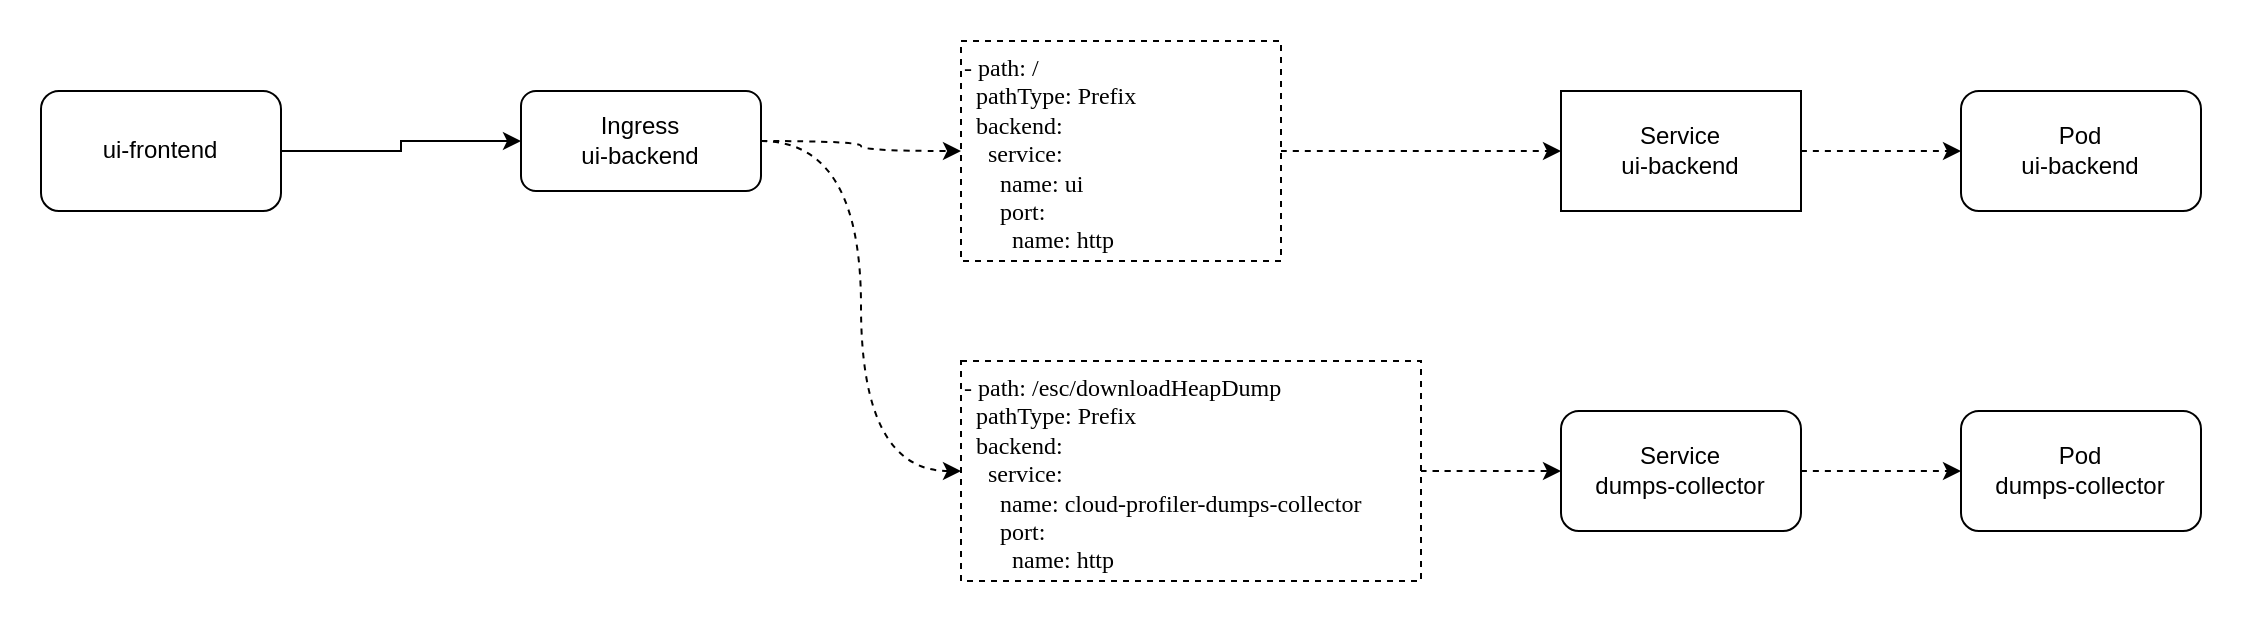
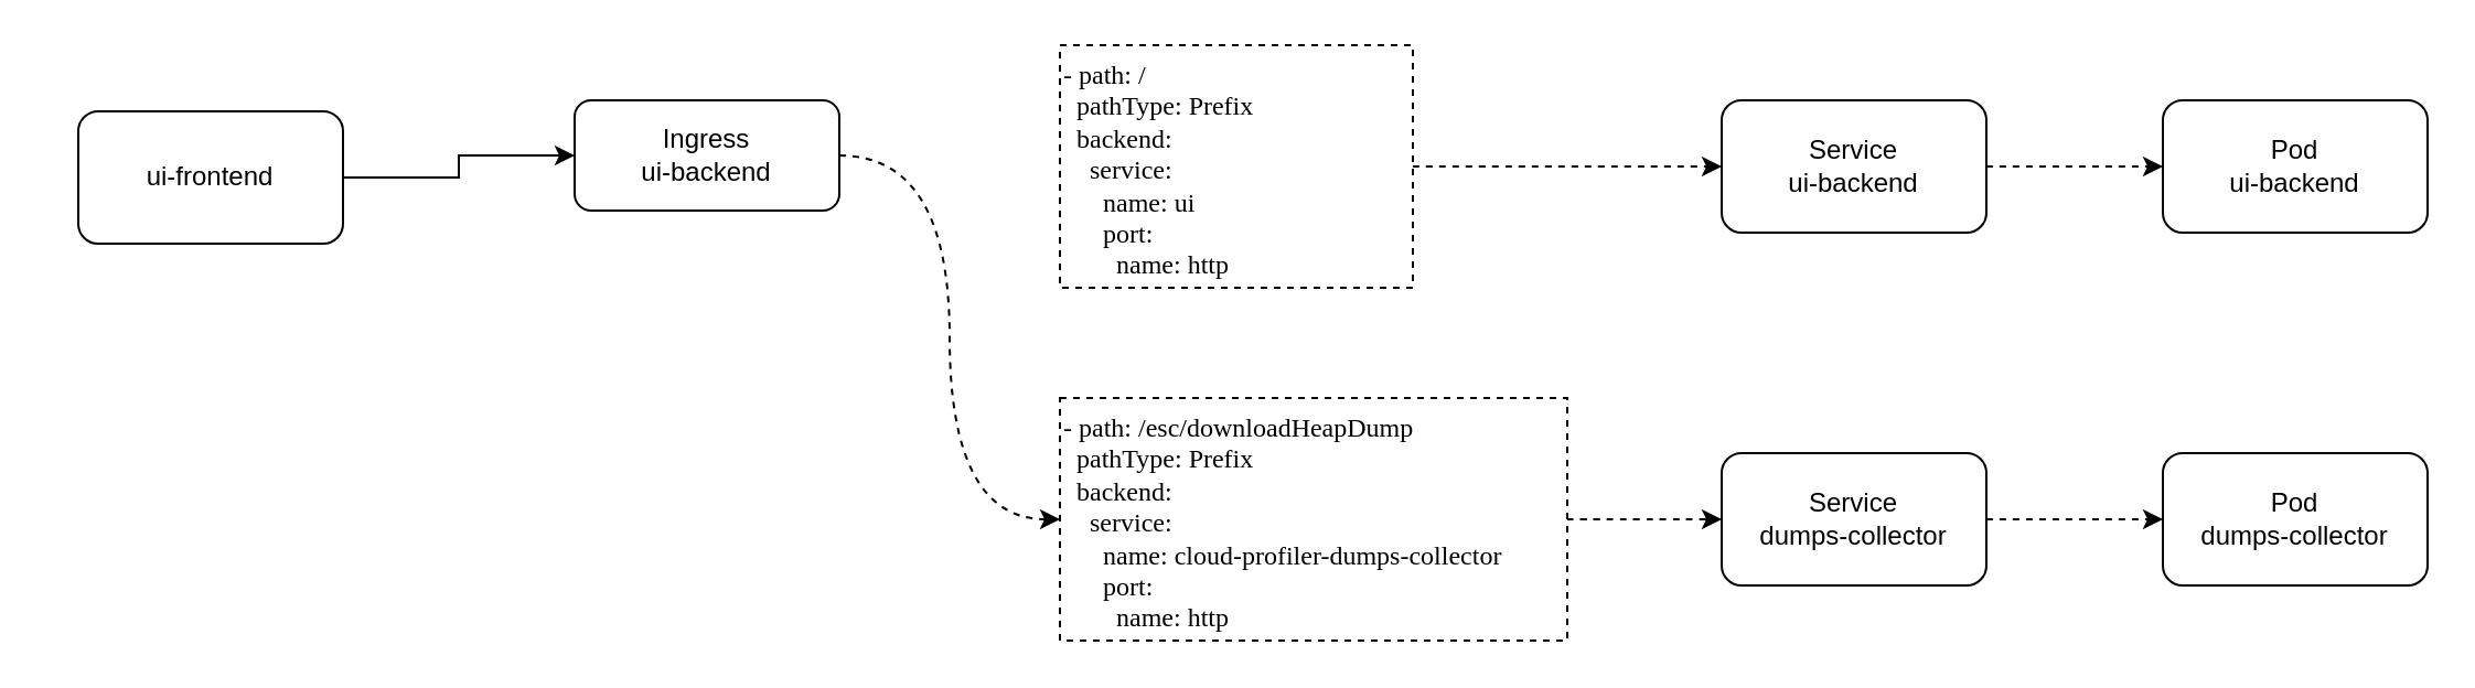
- <mxCell id="5" style="edgeStyle=orthogonalEdgeStyle;rounded=0;orthogonalLoop=1;jettySize=auto;html=1;entryX=0;entryY=0.5;entryDx=0;entryDy=0;dashed=1;curved=1;" edge="1" parent="1" source="7" target="14"><mxGeometry relative="1" as="geometry" /></mxCell>
- <mxCell id="9" value="&lt;div&gt;ui-frontend&lt;/div&gt;" style="rounded=1;whiteSpace=wrap;html=1;" vertex="1" parent="1"><mxGeometry x="20" y="45" width="120" height="60" as="geometry" /></mxCell>
+ <mxCell id="9" value="&lt;div&gt;ui-frontend&lt;/div&gt;" style="rounded=1;whiteSpace=wrap;html=1;" vertex="1" parent="1"><mxGeometry x="35" y="50" width="120" height="60" as="geometry" /></mxCell>
- <mxCell id="4" value="&lt;div&gt;Service&lt;/div&gt;ui-backend" style="whiteSpace=wrap;html=1;rounded=0;" vertex="1" parent="1"><mxGeometry x="780" y="45" width="120" height="60" as="geometry" /></mxCell>
+ <mxCell id="4" value="&lt;div&gt;Service&lt;/div&gt;ui-backend" style="rounded=1;whiteSpace=wrap;html=1;" vertex="1" parent="1"><mxGeometry x="780" y="45" width="120" height="60" as="geometry" /></mxCell>
